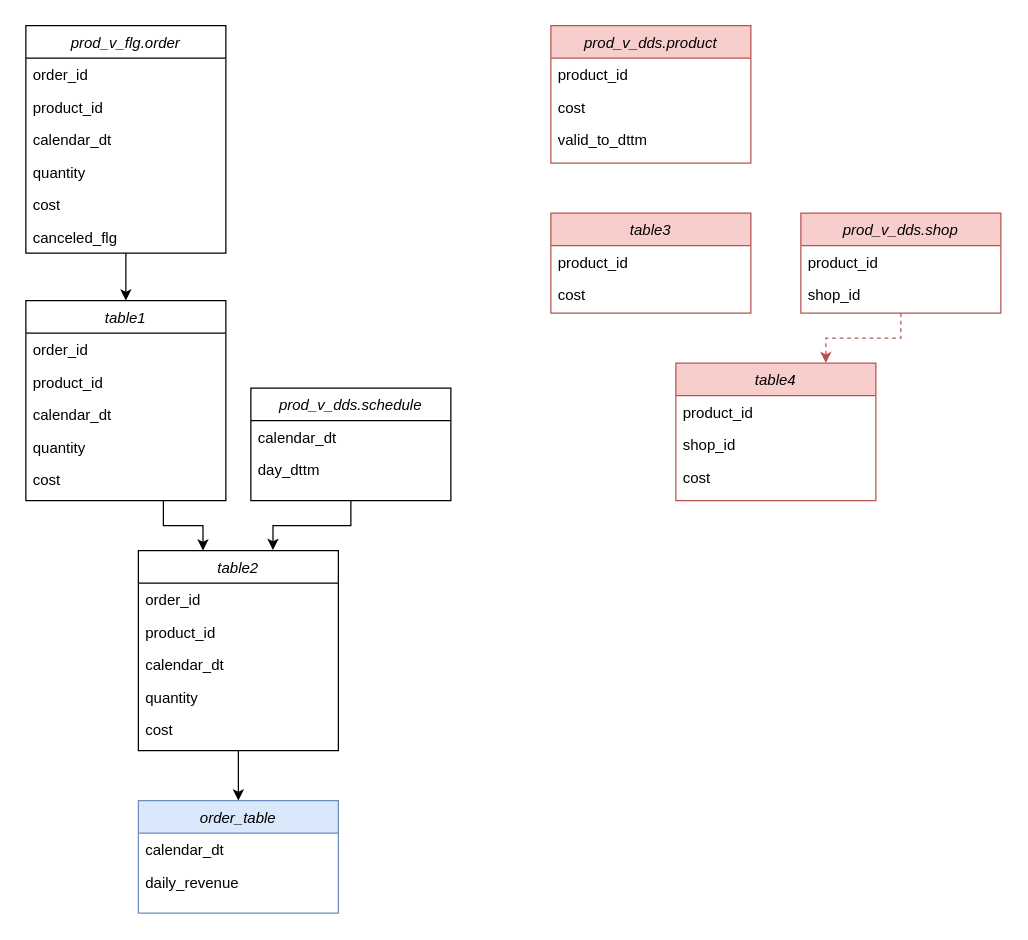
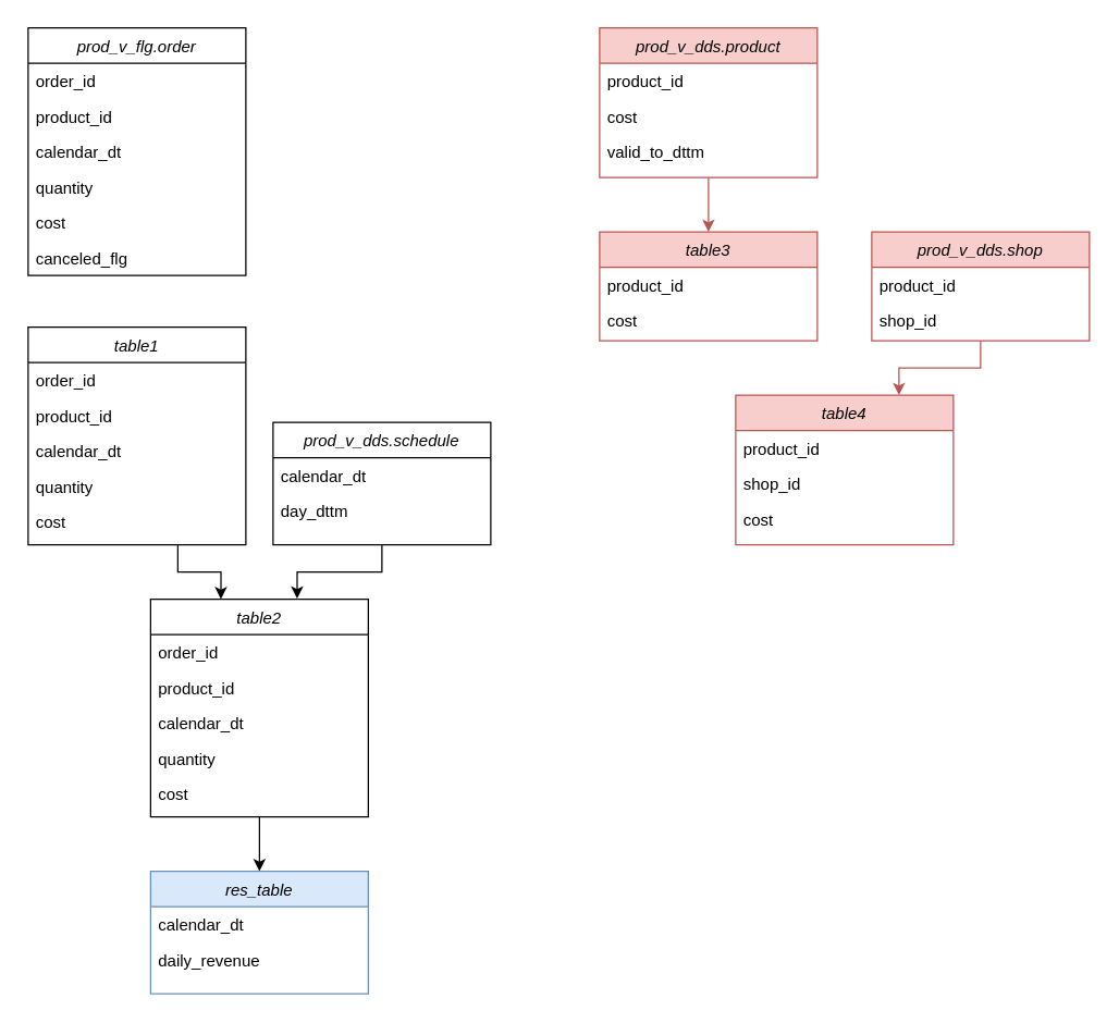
+ <mxCell id="34" style="edgeStyle=orthogonalEdgeStyle;rounded=0;orthogonalLoop=1;jettySize=auto;html=1;entryX=0.5;entryY=0;entryDx=0;entryDy=0;fillColor=#f8cecc;strokeColor=#b85450;" edge="1" parent="1" source="35" target="31"><mxGeometry relative="1" as="geometry" /></mxCell>
- <mxCell id="8" style="edgeStyle=orthogonalEdgeStyle;rounded=0;orthogonalLoop=1;jettySize=auto;html=1;entryX=0.5;entryY=0;entryDx=0;entryDy=0;" edge="1" parent="1" source="9" target="2"><mxGeometry relative="1" as="geometry" /></mxCell>
- <mxCell id="43" style="edgeStyle=orthogonalEdgeStyle;rounded=0;orthogonalLoop=1;jettySize=auto;html=1;entryX=0.75;entryY=0;entryDx=0;entryDy=0;fillColor=#f8cecc;strokeColor=#b85450;dashed=1;" edge="1" parent="1" source="44" target="39"><mxGeometry relative="1" as="geometry" /></mxCell>
+ <mxCell id="43" style="edgeStyle=orthogonalEdgeStyle;rounded=0;orthogonalLoop=1;jettySize=auto;html=1;entryX=0.75;entryY=0;entryDx=0;entryDy=0;fillColor=#f8cecc;strokeColor=#b85450;" edge="1" parent="1" source="44" target="39"><mxGeometry relative="1" as="geometry" /></mxCell>
- <mxCell id="28" value="order_table" style="swimlane;fontStyle=2;align=center;verticalAlign=top;childLayout=stackLayout;horizontal=1;startSize=26;horizontalStack=0;resizeParent=1;resizeLast=0;collapsible=1;marginBottom=0;rounded=0;shadow=0;strokeWidth=1;fillColor=#dae8fc;strokeColor=#6c8ebf;" vertex="1" parent="1"><mxGeometry x="110" y="640" width="160" height="90" as="geometry"><mxRectangle x="220" y="120" width="160" height="26" as="alternateBounds" /></mxGeometry></mxCell>
+ <mxCell id="28" value="res_table" style="swimlane;fontStyle=2;align=center;verticalAlign=top;childLayout=stackLayout;horizontal=1;startSize=26;horizontalStack=0;resizeParent=1;resizeLast=0;collapsible=1;marginBottom=0;rounded=0;shadow=0;strokeWidth=1;fillColor=#dae8fc;strokeColor=#6c8ebf;" vertex="1" parent="1"><mxGeometry x="110" y="640" width="160" height="90" as="geometry"><mxRectangle x="220" y="120" width="160" height="26" as="alternateBounds" /></mxGeometry></mxCell>
